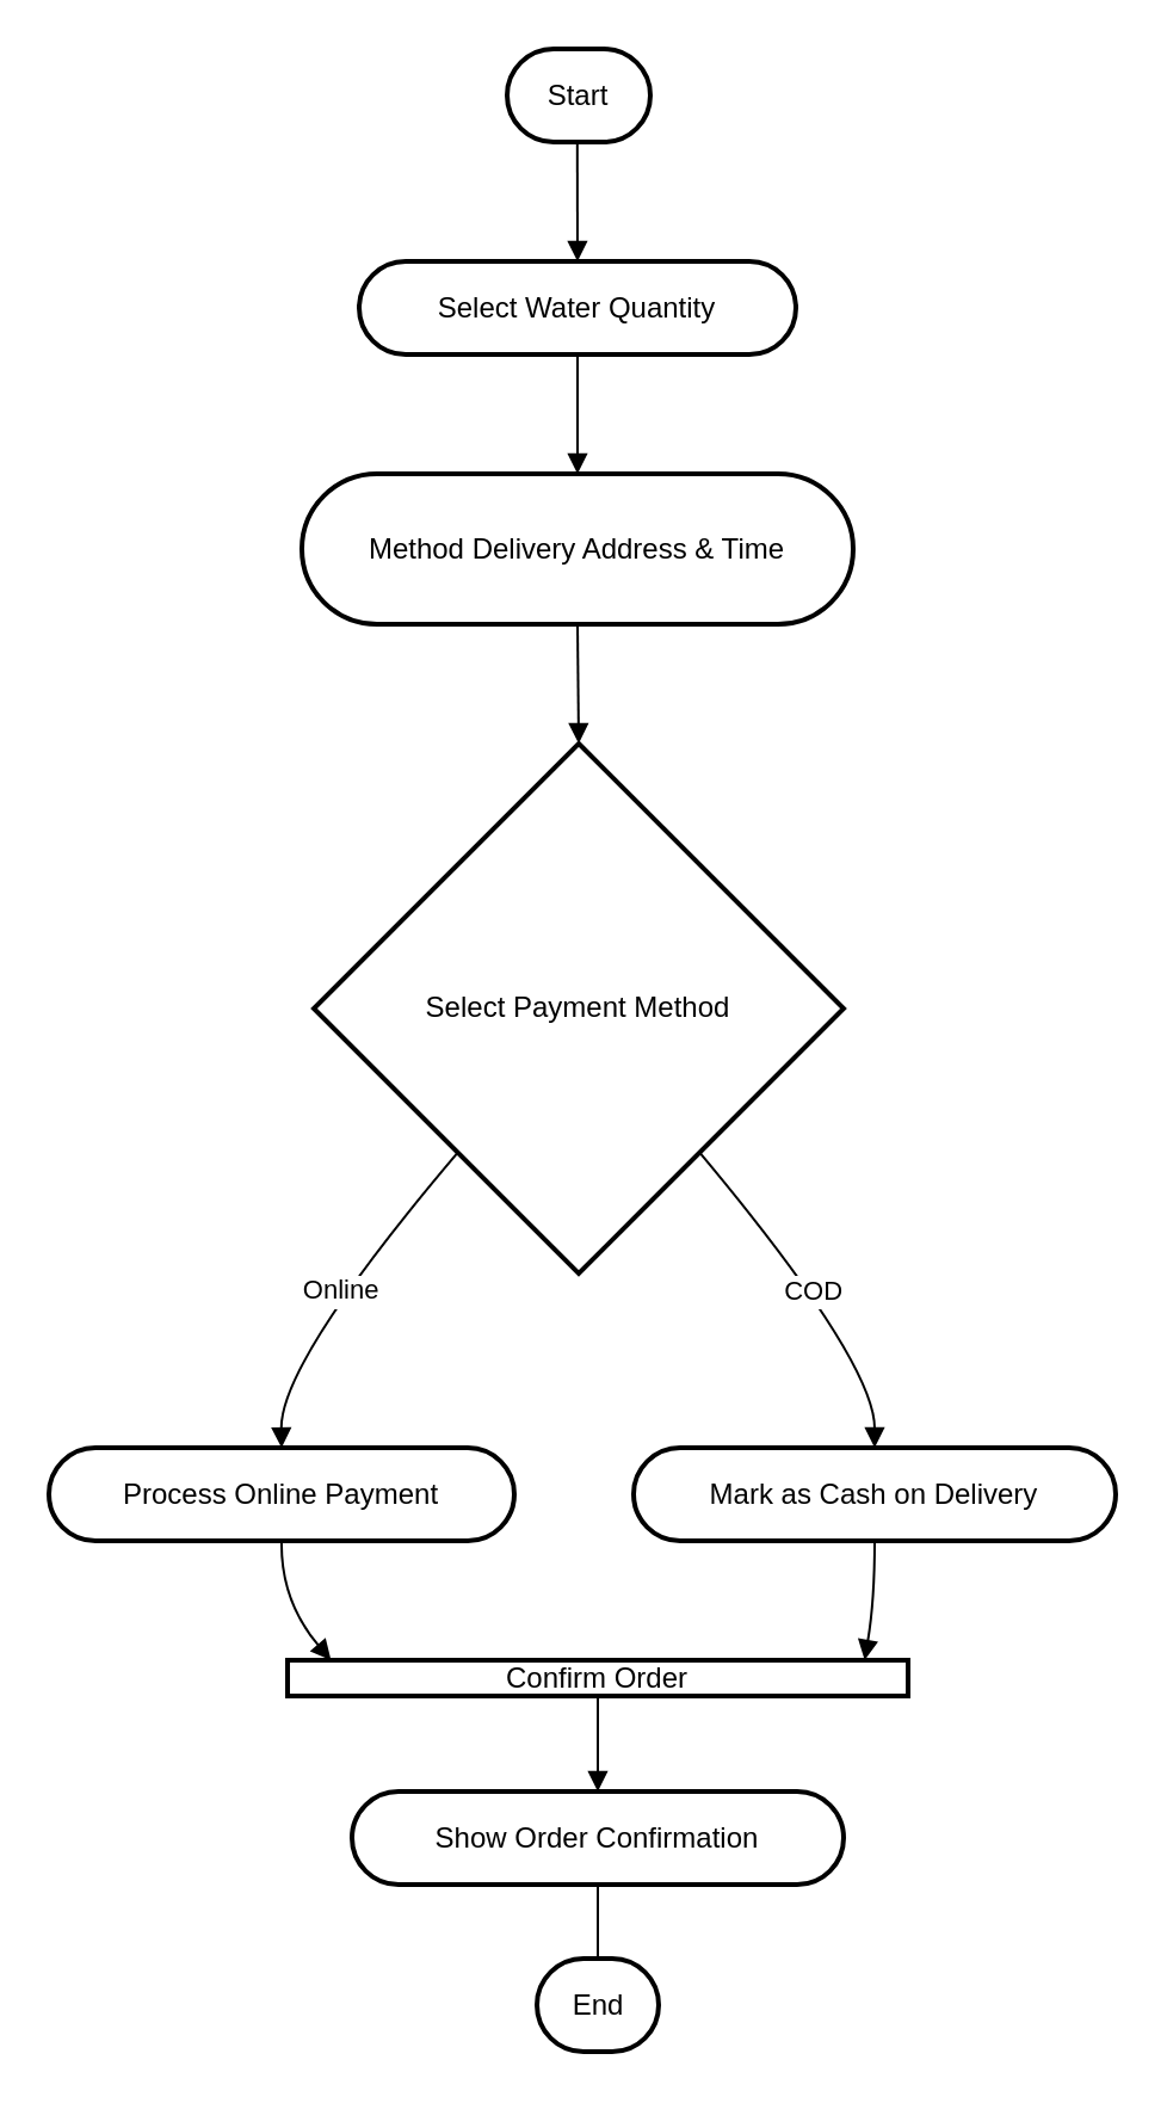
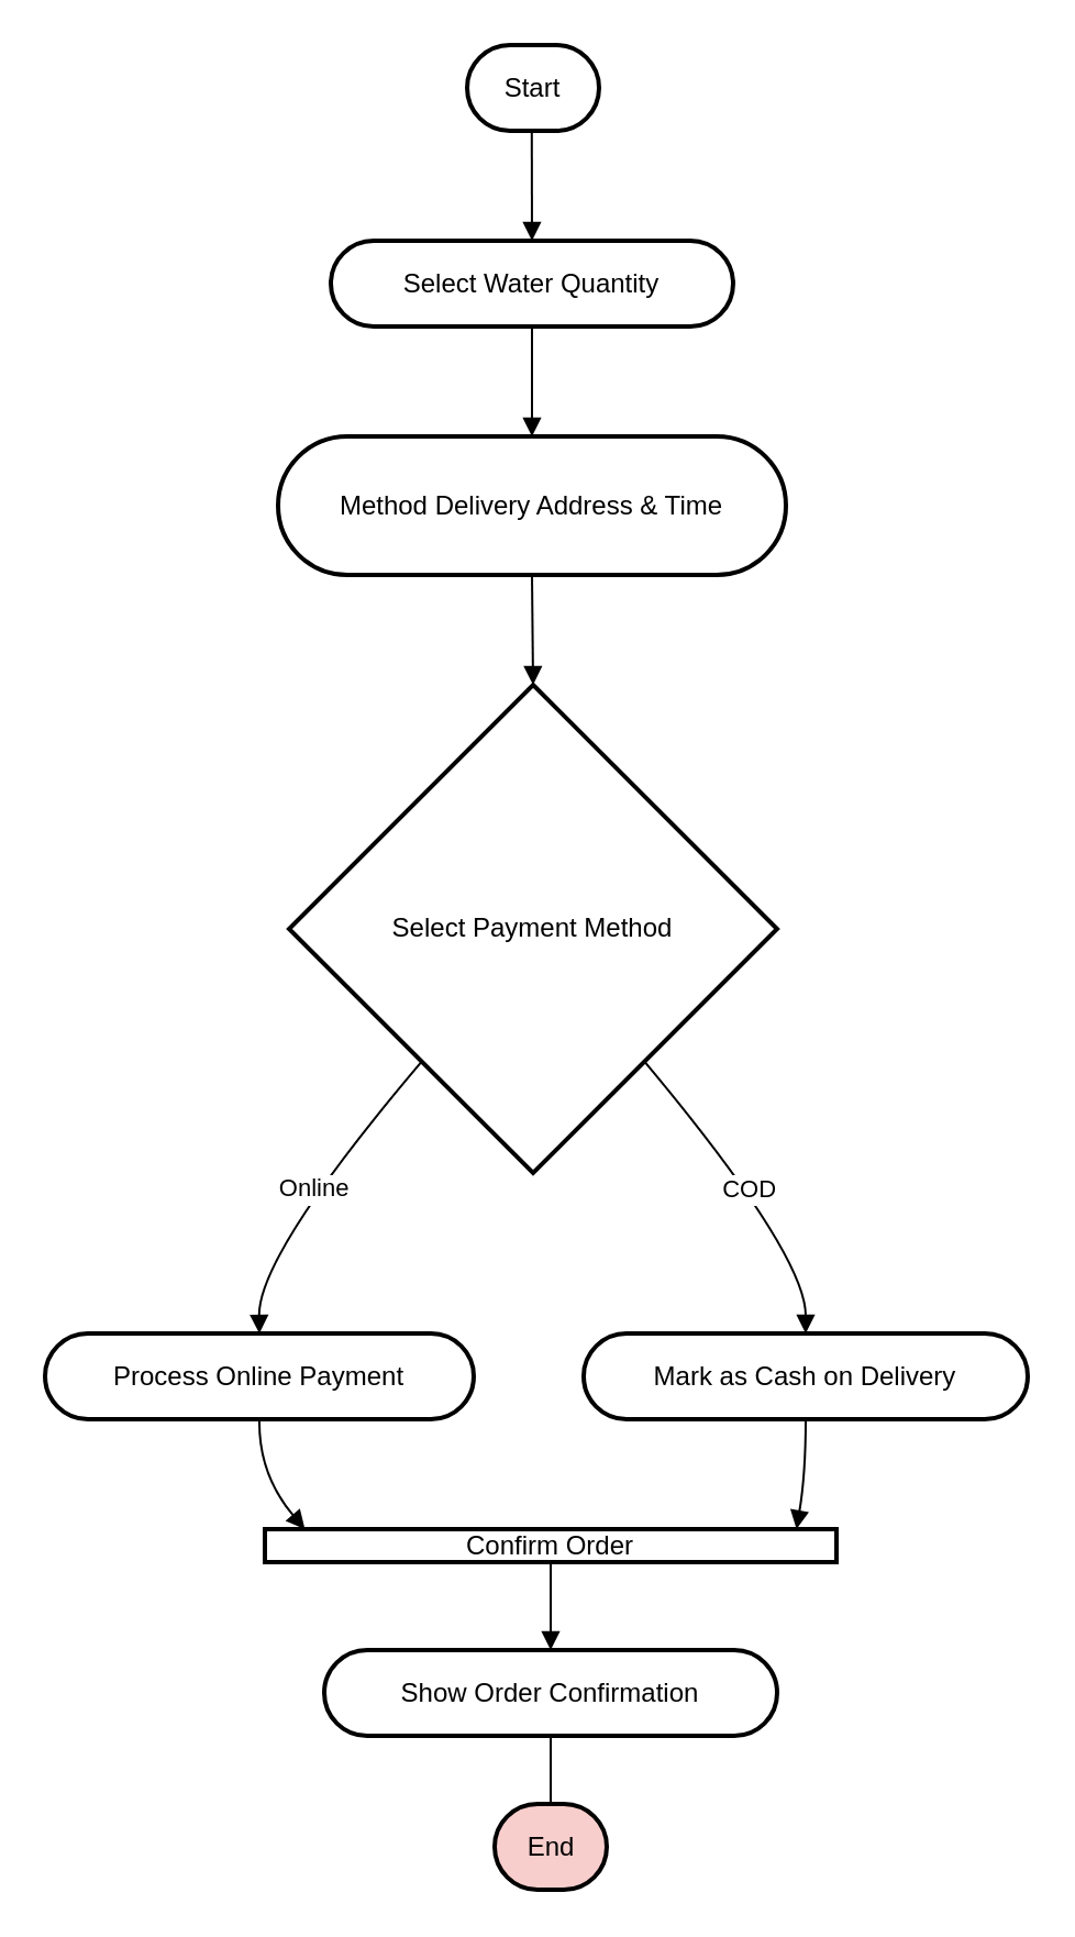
- <mxCell id="10" value="End" style="rounded=1;whiteSpace=wrap;arcSize=50;strokeWidth=2;" vertex="1" parent="1"><mxGeometry x="224.5" y="820" width="51" height="39" as="geometry" /></mxCell>
+ <mxCell id="10" value="End" style="rounded=1;whiteSpace=wrap;arcSize=50;strokeWidth=2;fillColor=#f8cecc;" vertex="1" parent="1"><mxGeometry x="224.5" y="820" width="51" height="39" as="geometry" /></mxCell>
